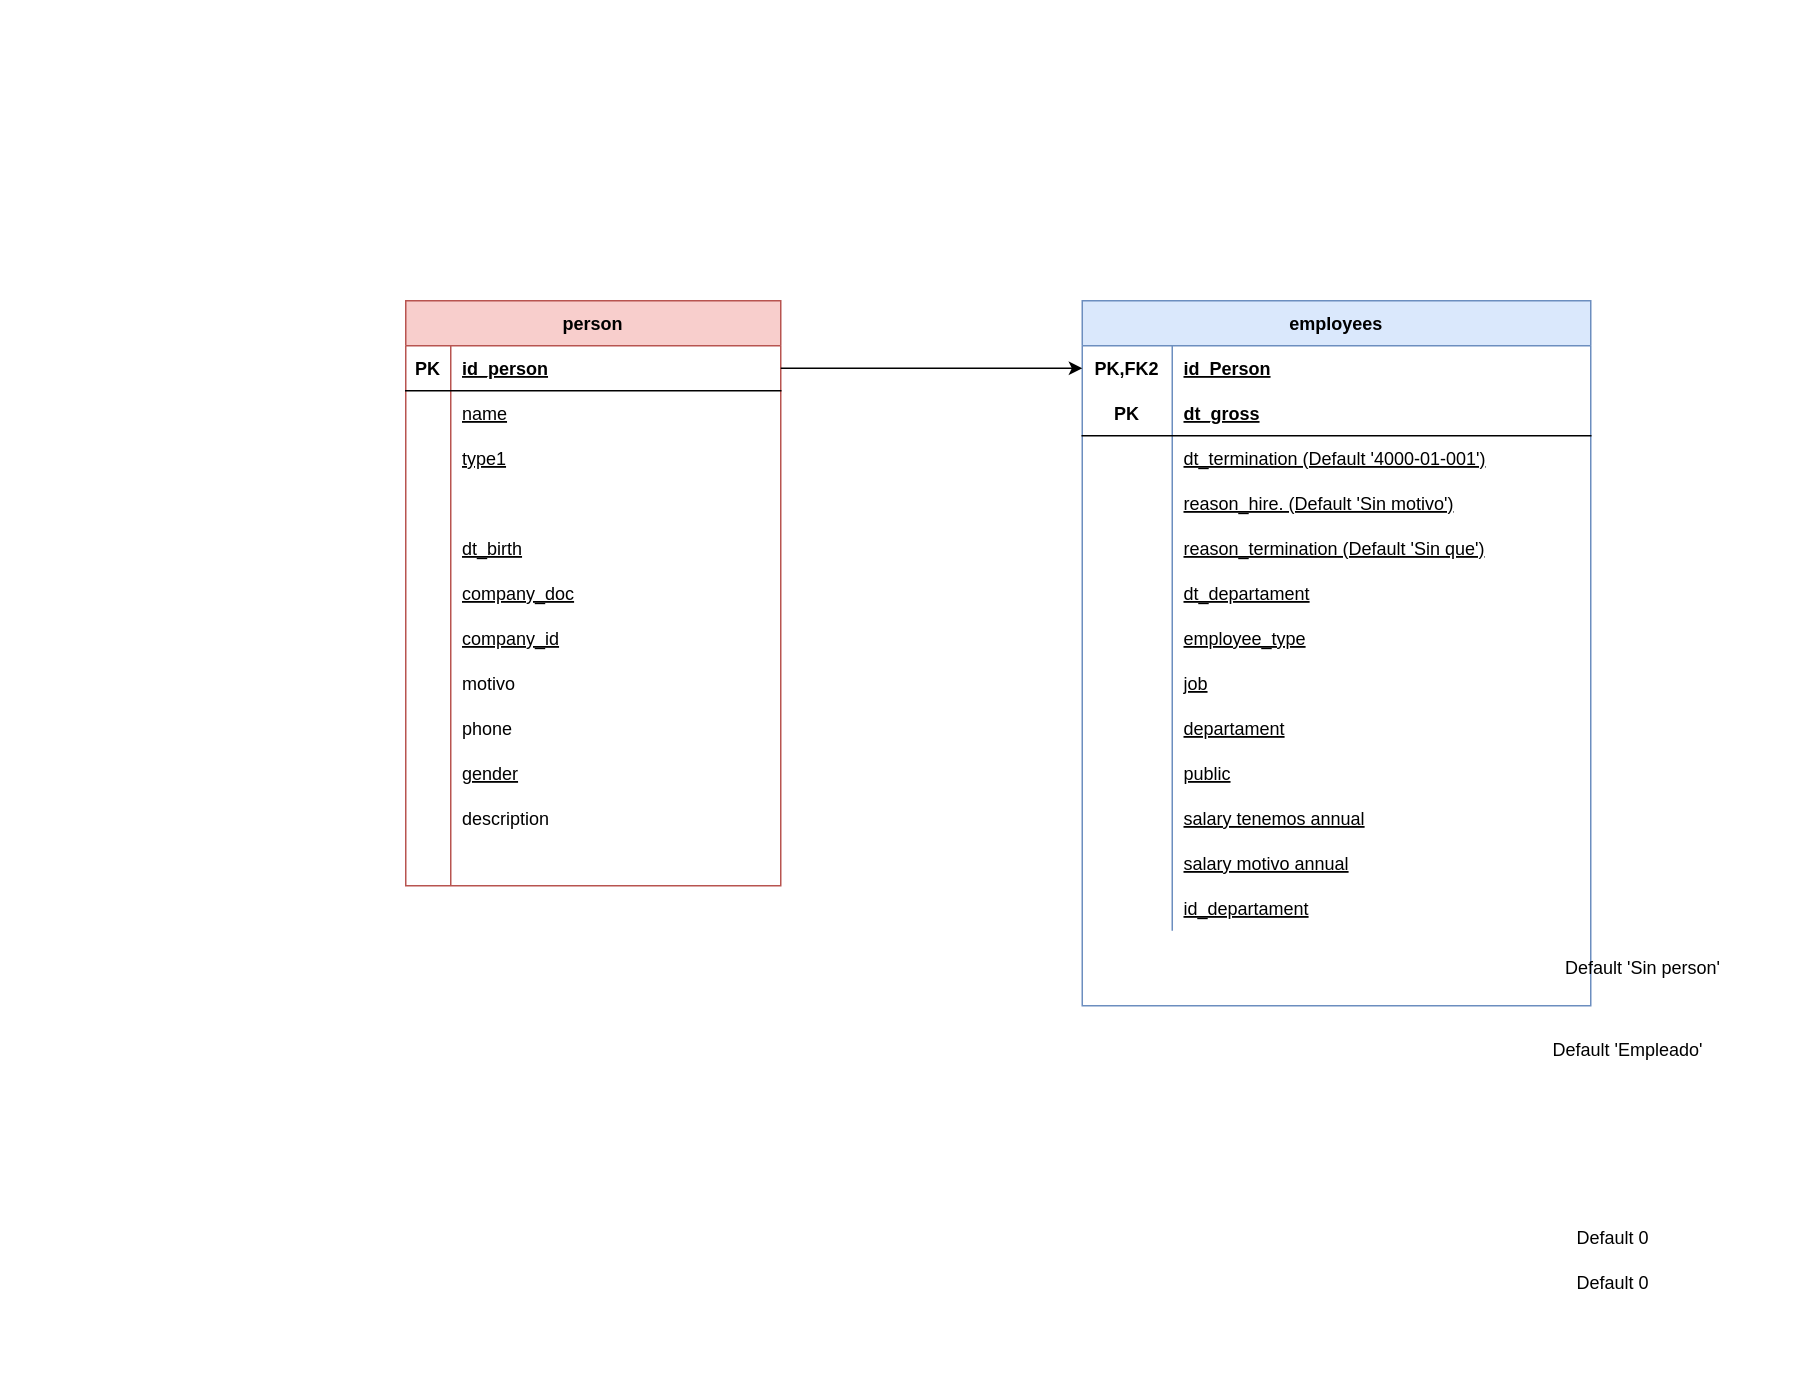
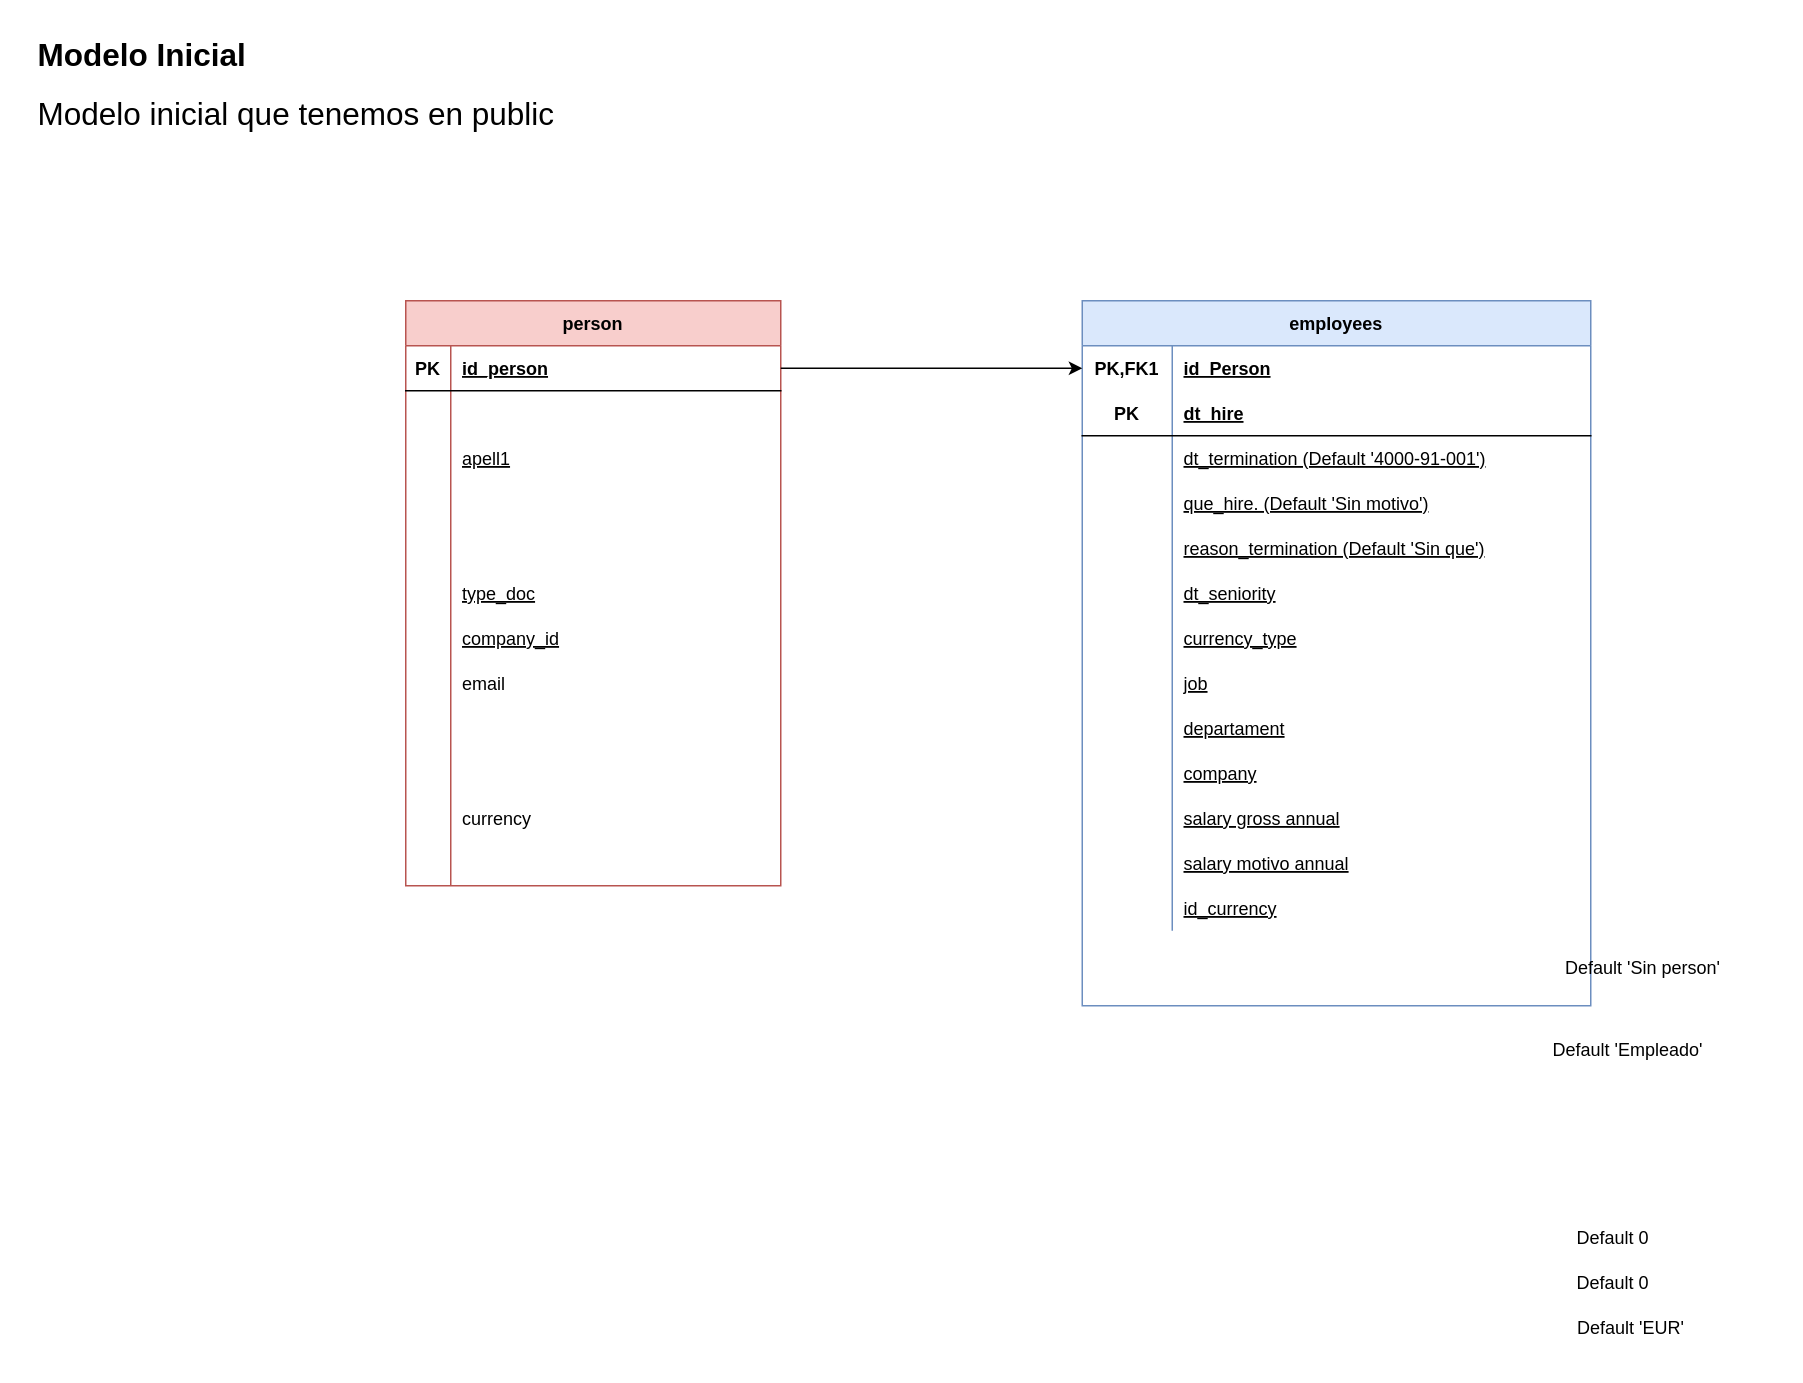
+ <mxCell id="79" value="&lt;h1 style=&quot;font-size: 21px&quot;&gt;Modelo Inicial&lt;/h1&gt;&lt;div style=&quot;font-size: 21px&quot;&gt;Modelo inicial que tenemos en public&amp;nbsp;&lt;/div&gt;" style="text;html=1;strokeColor=none;fillColor=none;spacing=5;spacingTop=-20;whiteSpace=wrap;overflow=hidden;rounded=0;fontSize=21;" parent="1" vertex="1"><mxGeometry x="20" y="20" width="1070" height="120" as="geometry" /></mxCell>
- <mxCell id="4" value="PK,FK2" style="shape=partialRectangle;connectable=0;fillColor=none;top=0;left=0;bottom=0;right=0;fontStyle=1;overflow=hidden;" parent="3" vertex="1"><mxGeometry width="60" height="30" as="geometry"><mxRectangle width="60" height="30" as="alternateBounds" /></mxGeometry></mxCell>
+ <mxCell id="4" value="PK,FK1" style="shape=partialRectangle;connectable=0;fillColor=none;top=0;left=0;bottom=0;right=0;fontStyle=1;overflow=hidden;" parent="3" vertex="1"><mxGeometry width="60" height="30" as="geometry"><mxRectangle width="60" height="30" as="alternateBounds" /></mxGeometry></mxCell>
- <mxCell id="48" value="name" style="shape=partialRectangle;overflow=hidden;connectable=0;fillColor=none;top=0;left=0;bottom=0;right=0;align=left;spacingLeft=6;fontStyle=4" parent="46" vertex="1"><mxGeometry x="30" width="220" height="30" as="geometry"><mxRectangle width="220" height="30" as="alternateBounds" /></mxGeometry></mxCell>
- <mxCell id="8" value="dt_gross" style="shape=partialRectangle;connectable=0;fillColor=none;top=0;left=0;bottom=0;right=0;align=left;spacingLeft=6;fontStyle=5;overflow=hidden;" parent="6" vertex="1"><mxGeometry x="60" width="279" height="30" as="geometry"><mxRectangle width="279" height="30" as="alternateBounds" /></mxGeometry></mxCell>
+ <mxCell id="8" value="dt_hire" style="shape=partialRectangle;connectable=0;fillColor=none;top=0;left=0;bottom=0;right=0;align=left;spacingLeft=6;fontStyle=5;overflow=hidden;" parent="6" vertex="1"><mxGeometry x="60" width="279" height="30" as="geometry"><mxRectangle width="279" height="30" as="alternateBounds" /></mxGeometry></mxCell>
- <mxCell id="51" value="type1" style="shape=partialRectangle;overflow=hidden;connectable=0;fillColor=none;top=0;left=0;bottom=0;right=0;align=left;spacingLeft=6;fontStyle=4" parent="49" vertex="1"><mxGeometry x="30" width="220" height="30" as="geometry"><mxRectangle width="220" height="30" as="alternateBounds" /></mxGeometry></mxCell>
+ <mxCell id="51" value="apell1" style="shape=partialRectangle;overflow=hidden;connectable=0;fillColor=none;top=0;left=0;bottom=0;right=0;align=left;spacingLeft=6;fontStyle=4" parent="49" vertex="1"><mxGeometry x="30" width="220" height="30" as="geometry"><mxRectangle width="220" height="30" as="alternateBounds" /></mxGeometry></mxCell>
- <mxCell id="11" value="dt_termination (Default '4000-01-001')" style="shape=partialRectangle;connectable=0;fillColor=none;top=0;left=0;bottom=0;right=0;align=left;spacingLeft=6;overflow=hidden;fontStyle=4" parent="9" vertex="1"><mxGeometry x="60" width="279" height="30" as="geometry"><mxRectangle width="279" height="30" as="alternateBounds" /></mxGeometry></mxCell>
+ <mxCell id="11" value="dt_termination (Default '4000-91-001')" style="shape=partialRectangle;connectable=0;fillColor=none;top=0;left=0;bottom=0;right=0;align=left;spacingLeft=6;overflow=hidden;fontStyle=4" parent="9" vertex="1"><mxGeometry x="60" width="279" height="30" as="geometry"><mxRectangle width="279" height="30" as="alternateBounds" /></mxGeometry></mxCell>
- <mxCell id="14" value="reason_hire. (Default 'Sin motivo')" style="shape=partialRectangle;connectable=0;fillColor=none;top=0;left=0;bottom=0;right=0;align=left;spacingLeft=6;overflow=hidden;fontStyle=4" parent="12" vertex="1"><mxGeometry x="60" width="279" height="30" as="geometry"><mxRectangle width="279" height="30" as="alternateBounds" /></mxGeometry></mxCell>
+ <mxCell id="14" value="que_hire. (Default 'Sin motivo')" style="shape=partialRectangle;connectable=0;fillColor=none;top=0;left=0;bottom=0;right=0;align=left;spacingLeft=6;overflow=hidden;fontStyle=4" parent="12" vertex="1"><mxGeometry x="60" width="279" height="30" as="geometry"><mxRectangle width="279" height="30" as="alternateBounds" /></mxGeometry></mxCell>
- <mxCell id="56" value="dt_birth" style="shape=partialRectangle;overflow=hidden;connectable=0;fillColor=none;top=0;left=0;bottom=0;right=0;align=left;spacingLeft=6;fontStyle=4" parent="54" vertex="1"><mxGeometry x="30" width="220" height="30" as="geometry"><mxRectangle width="220" height="30" as="alternateBounds" /></mxGeometry></mxCell>
- <mxCell id="59" value="company_doc" style="shape=partialRectangle;overflow=hidden;connectable=0;fillColor=none;top=0;left=0;bottom=0;right=0;align=left;spacingLeft=6;fontStyle=4" parent="57" vertex="1"><mxGeometry x="30" width="220" height="30" as="geometry"><mxRectangle width="220" height="30" as="alternateBounds" /></mxGeometry></mxCell>
+ <mxCell id="59" value="type_doc" style="shape=partialRectangle;overflow=hidden;connectable=0;fillColor=none;top=0;left=0;bottom=0;right=0;align=left;spacingLeft=6;fontStyle=4" parent="57" vertex="1"><mxGeometry x="30" width="220" height="30" as="geometry"><mxRectangle width="220" height="30" as="alternateBounds" /></mxGeometry></mxCell>
- <mxCell id="20" value="dt_departament" style="shape=partialRectangle;connectable=0;fillColor=none;top=0;left=0;bottom=0;right=0;align=left;spacingLeft=6;overflow=hidden;fontStyle=4" parent="18" vertex="1"><mxGeometry x="60" width="279" height="30" as="geometry"><mxRectangle width="279" height="30" as="alternateBounds" /></mxGeometry></mxCell>
+ <mxCell id="20" value="dt_seniority" style="shape=partialRectangle;connectable=0;fillColor=none;top=0;left=0;bottom=0;right=0;align=left;spacingLeft=6;overflow=hidden;fontStyle=4" parent="18" vertex="1"><mxGeometry x="60" width="279" height="30" as="geometry"><mxRectangle width="279" height="30" as="alternateBounds" /></mxGeometry></mxCell>
- <mxCell id="23" value="employee_type" style="shape=partialRectangle;connectable=0;fillColor=none;top=0;left=0;bottom=0;right=0;align=left;spacingLeft=6;overflow=hidden;fontStyle=4" parent="21" vertex="1"><mxGeometry x="60" width="279" height="30" as="geometry"><mxRectangle width="279" height="30" as="alternateBounds" /></mxGeometry></mxCell>
+ <mxCell id="23" value="currency_type" style="shape=partialRectangle;connectable=0;fillColor=none;top=0;left=0;bottom=0;right=0;align=left;spacingLeft=6;overflow=hidden;fontStyle=4" parent="21" vertex="1"><mxGeometry x="60" width="279" height="30" as="geometry"><mxRectangle width="279" height="30" as="alternateBounds" /></mxGeometry></mxCell>
- <mxCell id="65" value="motivo" style="shape=partialRectangle;overflow=hidden;connectable=0;fillColor=none;top=0;left=0;bottom=0;right=0;align=left;spacingLeft=6;" parent="63" vertex="1"><mxGeometry x="30" width="220" height="30" as="geometry"><mxRectangle width="220" height="30" as="alternateBounds" /></mxGeometry></mxCell>
+ <mxCell id="65" value="email" style="shape=partialRectangle;overflow=hidden;connectable=0;fillColor=none;top=0;left=0;bottom=0;right=0;align=left;spacingLeft=6;" parent="63" vertex="1"><mxGeometry x="30" width="220" height="30" as="geometry"><mxRectangle width="220" height="30" as="alternateBounds" /></mxGeometry></mxCell>
- <mxCell id="68" value="phone" style="shape=partialRectangle;overflow=hidden;connectable=0;fillColor=none;top=0;left=0;bottom=0;right=0;align=left;spacingLeft=6;" parent="66" vertex="1"><mxGeometry x="30" width="220" height="30" as="geometry"><mxRectangle width="220" height="30" as="alternateBounds" /></mxGeometry></mxCell>
- <mxCell id="71" value="gender" style="shape=partialRectangle;overflow=hidden;connectable=0;fillColor=none;top=0;left=0;bottom=0;right=0;align=left;spacingLeft=6;fontStyle=4" parent="69" vertex="1"><mxGeometry x="30" width="220" height="30" as="geometry"><mxRectangle width="220" height="30" as="alternateBounds" /></mxGeometry></mxCell>
- <mxCell id="32" value="public" style="shape=partialRectangle;connectable=0;fillColor=none;top=0;left=0;bottom=0;right=0;align=left;spacingLeft=6;overflow=hidden;fontStyle=4" parent="30" vertex="1"><mxGeometry x="60" width="279" height="30" as="geometry"><mxRectangle width="279" height="30" as="alternateBounds" /></mxGeometry></mxCell>
+ <mxCell id="32" value="company" style="shape=partialRectangle;connectable=0;fillColor=none;top=0;left=0;bottom=0;right=0;align=left;spacingLeft=6;overflow=hidden;fontStyle=4" parent="30" vertex="1"><mxGeometry x="60" width="279" height="30" as="geometry"><mxRectangle width="279" height="30" as="alternateBounds" /></mxGeometry></mxCell>
- <mxCell id="74" value="description" style="shape=partialRectangle;overflow=hidden;connectable=0;fillColor=none;top=0;left=0;bottom=0;right=0;align=left;spacingLeft=6;" parent="72" vertex="1"><mxGeometry x="30" width="220" height="30" as="geometry"><mxRectangle width="220" height="30" as="alternateBounds" /></mxGeometry></mxCell>
+ <mxCell id="74" value="currency" style="shape=partialRectangle;overflow=hidden;connectable=0;fillColor=none;top=0;left=0;bottom=0;right=0;align=left;spacingLeft=6;" parent="72" vertex="1"><mxGeometry x="30" width="220" height="30" as="geometry"><mxRectangle width="220" height="30" as="alternateBounds" /></mxGeometry></mxCell>
- <mxCell id="35" value="salary tenemos annual" style="shape=partialRectangle;connectable=0;fillColor=none;top=0;left=0;bottom=0;right=0;align=left;spacingLeft=6;overflow=hidden;fontStyle=4" parent="33" vertex="1"><mxGeometry x="60" width="279" height="30" as="geometry"><mxRectangle width="279" height="30" as="alternateBounds" /></mxGeometry></mxCell>
+ <mxCell id="35" value="salary gross annual" style="shape=partialRectangle;connectable=0;fillColor=none;top=0;left=0;bottom=0;right=0;align=left;spacingLeft=6;overflow=hidden;fontStyle=4" parent="33" vertex="1"><mxGeometry x="60" width="279" height="30" as="geometry"><mxRectangle width="279" height="30" as="alternateBounds" /></mxGeometry></mxCell>
- <mxCell id="41" value="id_departament" style="shape=partialRectangle;connectable=0;fillColor=none;top=0;left=0;bottom=0;right=0;align=left;spacingLeft=6;overflow=hidden;fontStyle=4" parent="39" vertex="1"><mxGeometry x="60" width="279" height="30" as="geometry"><mxRectangle width="279" height="30" as="alternateBounds" /></mxGeometry></mxCell>
+ <mxCell id="41" value="id_currency" style="shape=partialRectangle;connectable=0;fillColor=none;top=0;left=0;bottom=0;right=0;align=left;spacingLeft=6;overflow=hidden;fontStyle=4" parent="39" vertex="1"><mxGeometry x="60" width="279" height="30" as="geometry"><mxRectangle width="279" height="30" as="alternateBounds" /></mxGeometry></mxCell>
+ <mxCell id="82" value="Default 'EUR'" style="text;html=1;strokeColor=none;fillColor=none;align=center;verticalAlign=middle;whiteSpace=wrap;rounded=0;" parent="1" vertex="1"><mxGeometry x="1002" y="870" width="170" height="30" as="geometry" /></mxCell>
